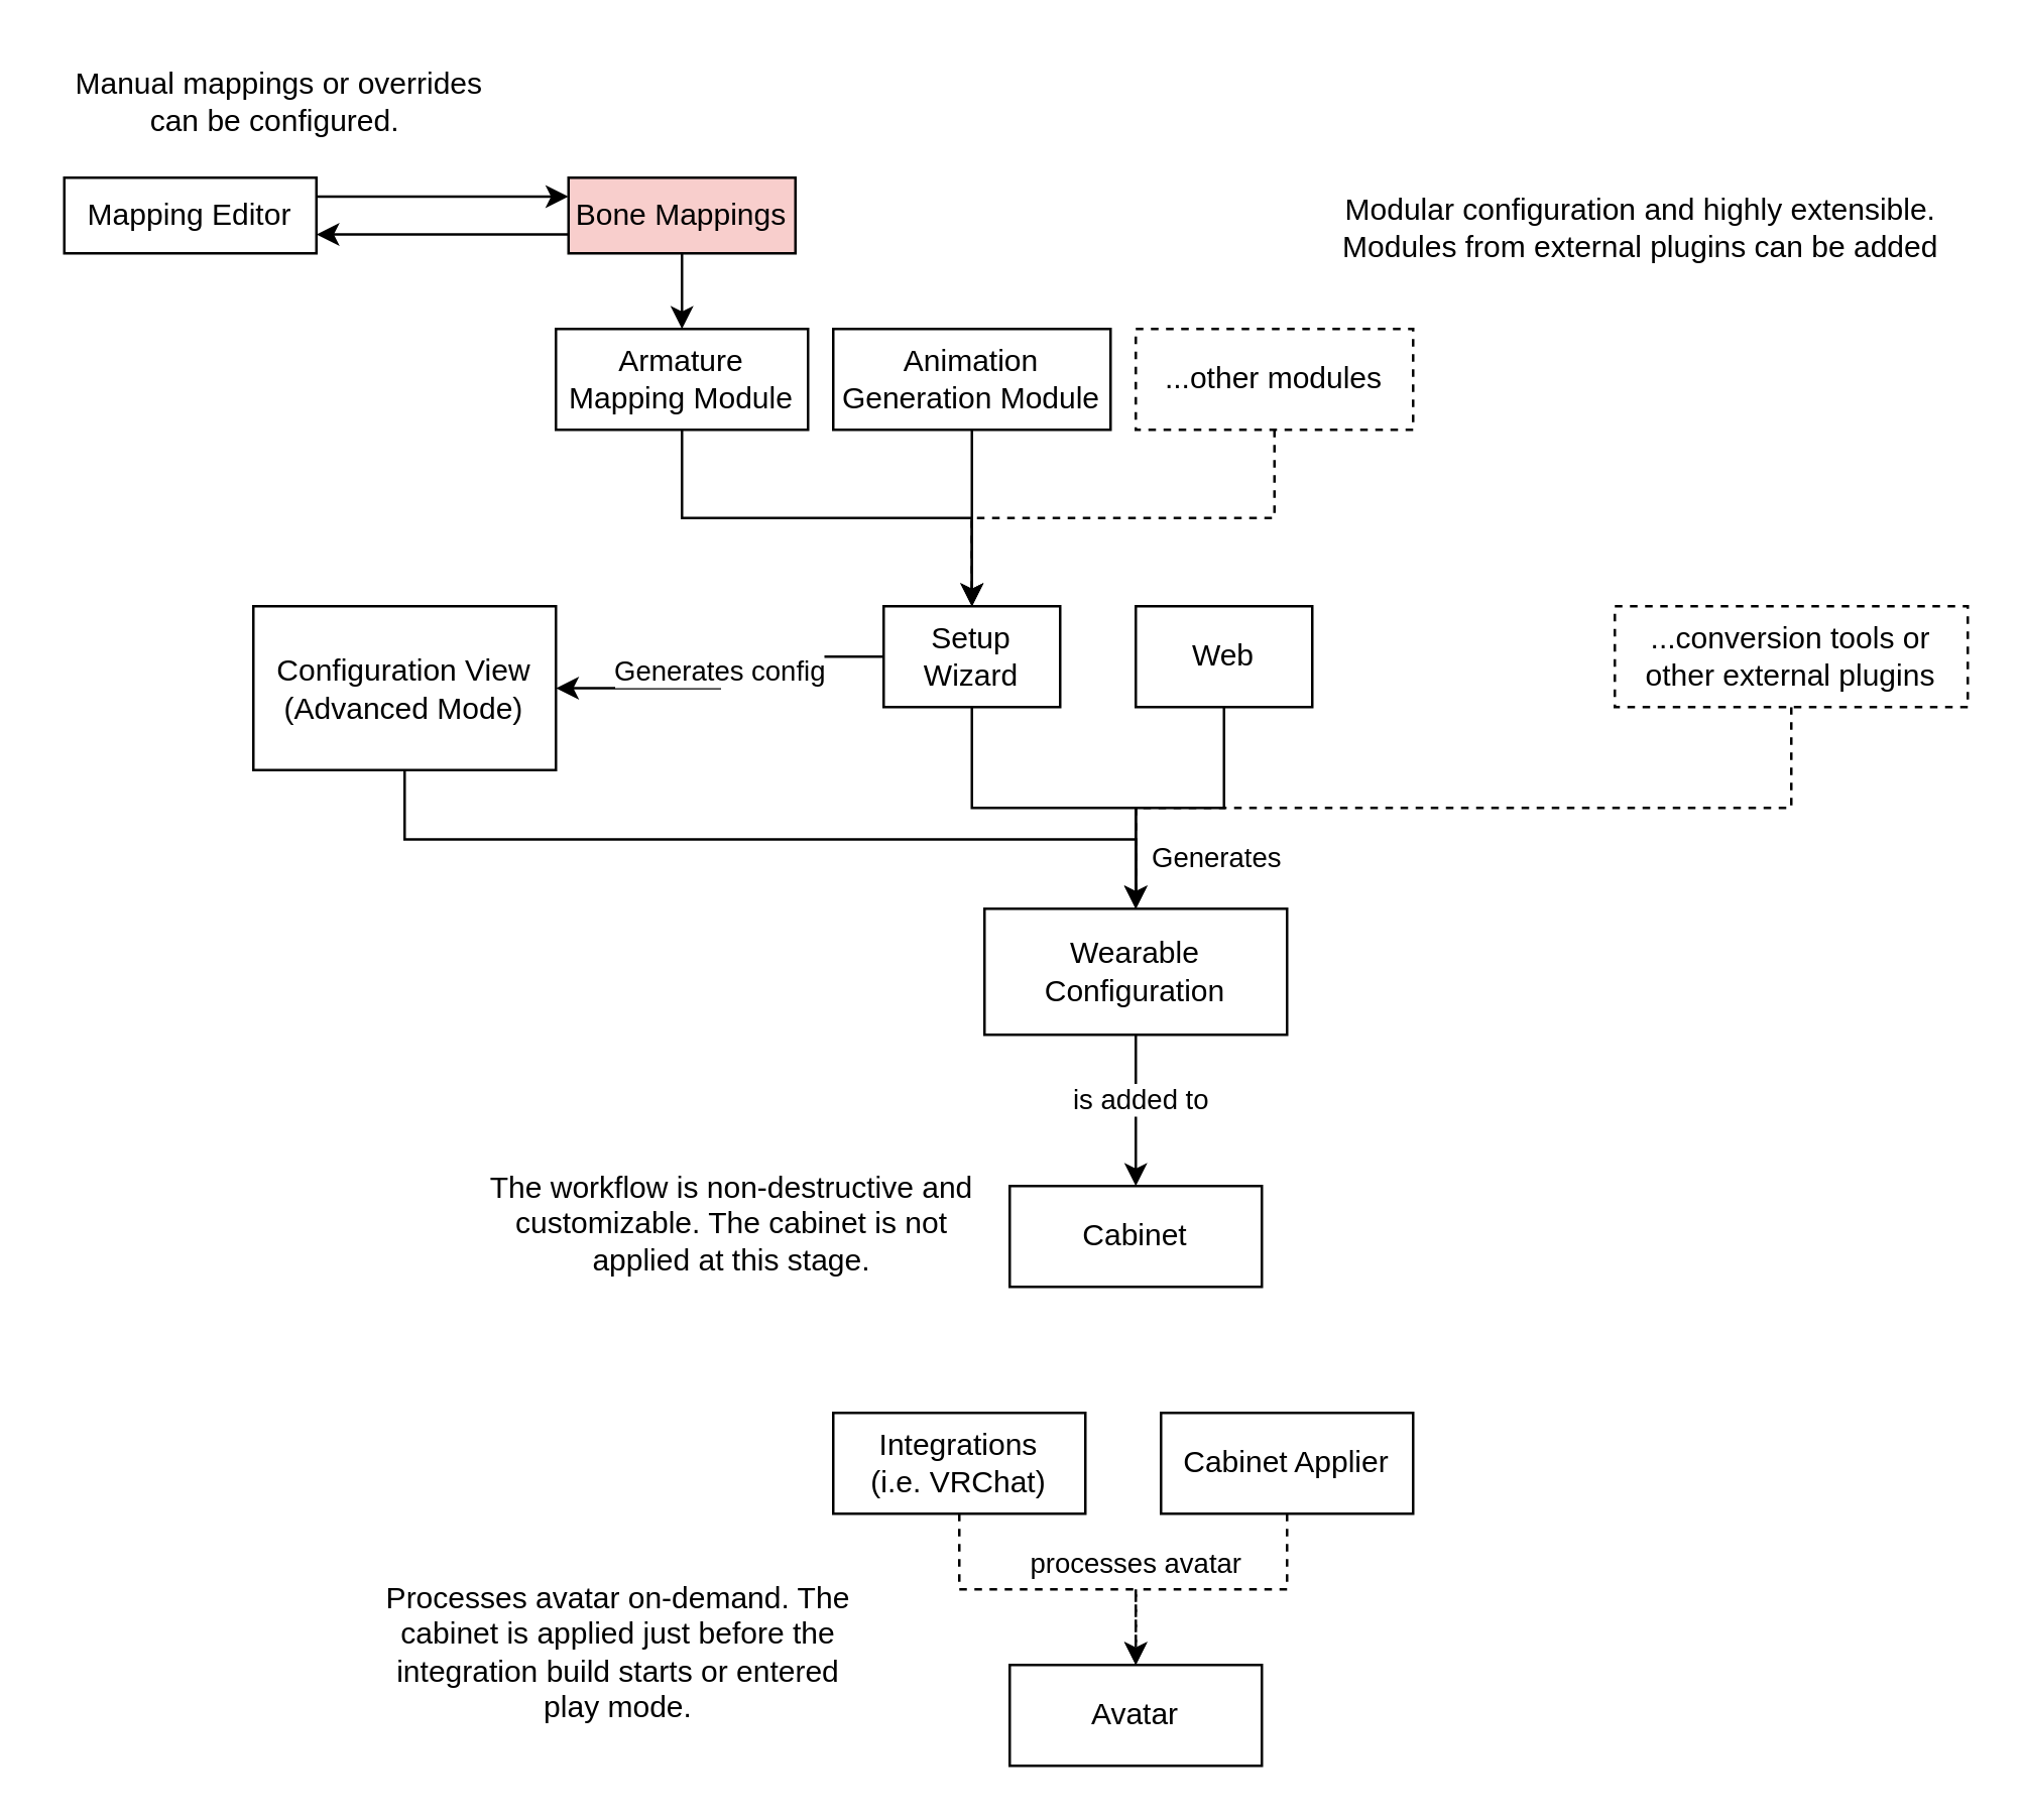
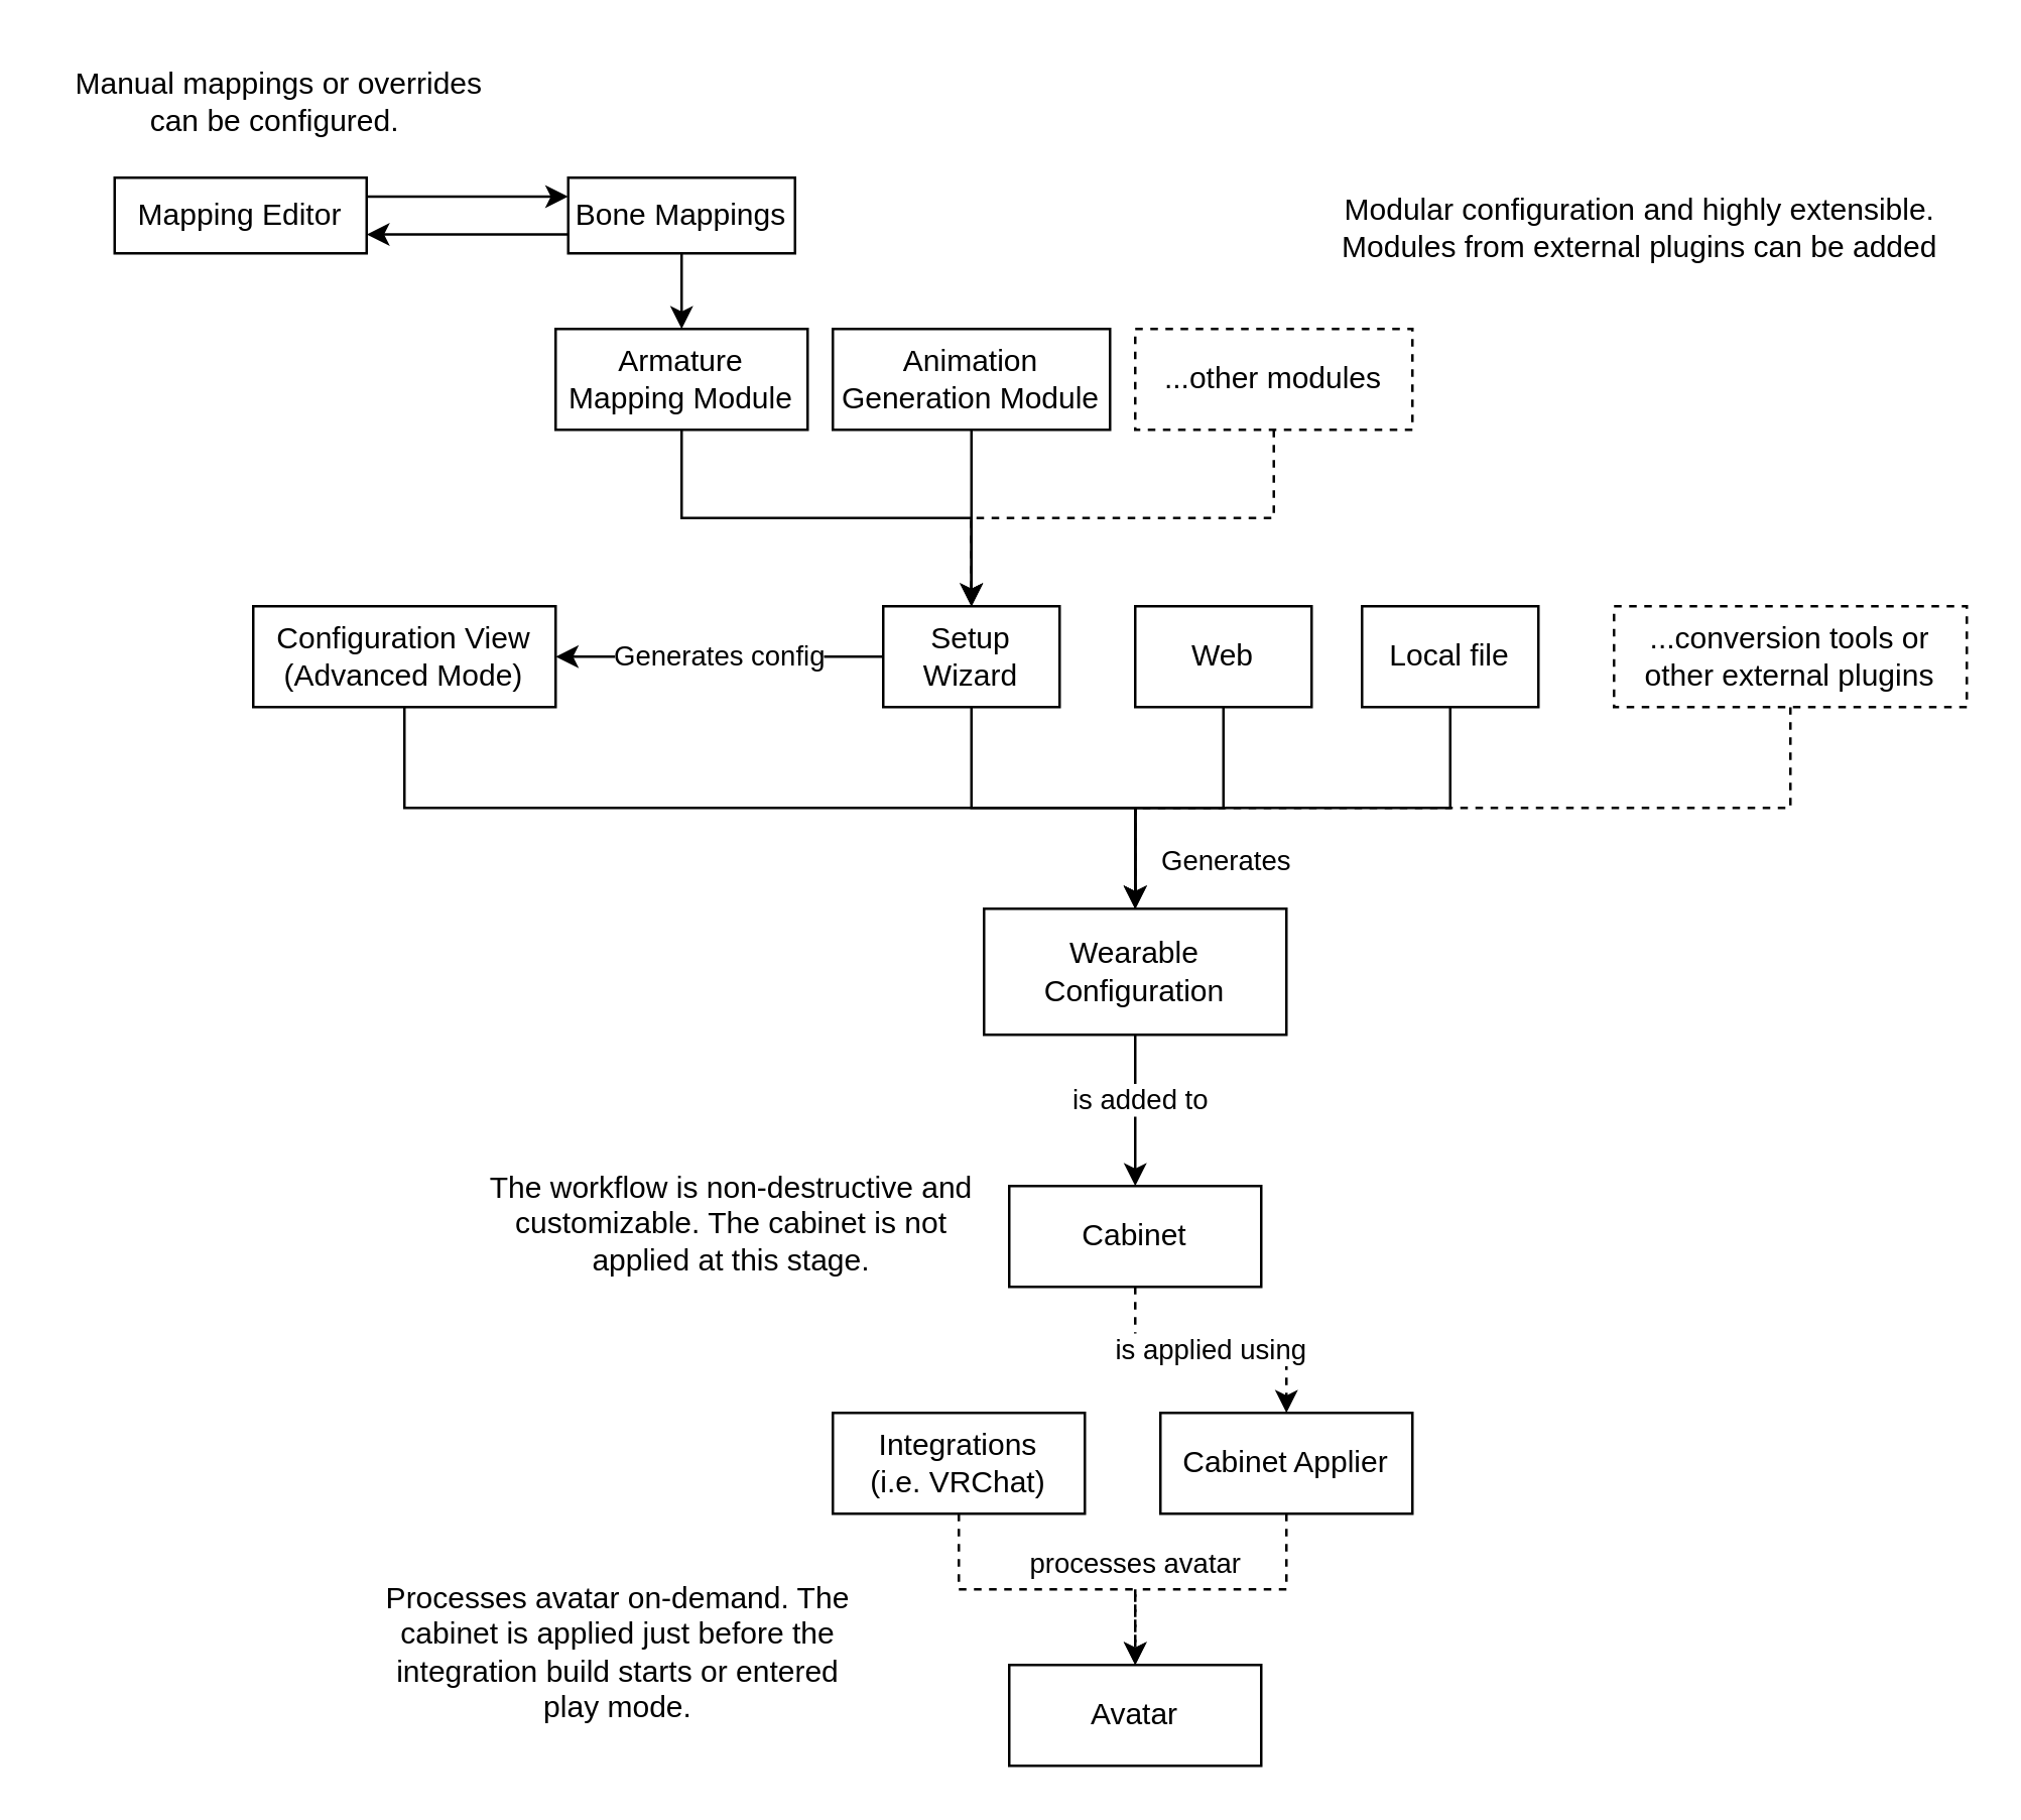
- <mxCell id="24" value="Mapping Editor" style="rounded=0;whiteSpace=wrap;html=1;" vertex="1" parent="1"><mxGeometry x="25" y="70" width="100" height="30" as="geometry" /></mxCell>
+ <mxCell id="24" value="Mapping Editor" style="rounded=0;whiteSpace=wrap;html=1;" vertex="1" parent="1"><mxGeometry x="45" y="70" width="100" height="30" as="geometry" /></mxCell>
- <mxCell id="18" value="Bone Mappings" style="rounded=0;whiteSpace=wrap;html=1;fillColor=#f8cecc;" vertex="1" parent="1"><mxGeometry x="225" y="70" width="90" height="30" as="geometry" /></mxCell>
+ <mxCell id="18" value="Bone Mappings" style="rounded=0;whiteSpace=wrap;html=1;" vertex="1" parent="1"><mxGeometry x="225" y="70" width="90" height="30" as="geometry" /></mxCell>
+ <mxCell id="20" value="Local file" style="rounded=0;whiteSpace=wrap;html=1;" vertex="1" parent="1"><mxGeometry x="540" y="240" width="70" height="40" as="geometry" /></mxCell>
- <mxCell id="15" value="Configuration View&lt;br&gt;(Advanced Mode)" style="rounded=0;whiteSpace=wrap;html=1;" vertex="1" parent="1"><mxGeometry x="100" y="240" width="120" height="65" as="geometry" /></mxCell>
+ <mxCell id="15" value="Configuration View&lt;br&gt;(Advanced Mode)" style="rounded=0;whiteSpace=wrap;html=1;" vertex="1" parent="1"><mxGeometry x="100" y="240" width="120" height="40" as="geometry" /></mxCell>
+ <mxCell id="19" style="edgeStyle=orthogonalEdgeStyle;rounded=0;orthogonalLoop=1;jettySize=auto;html=1;exitX=0.5;exitY=1;exitDx=0;exitDy=0;entryX=0.5;entryY=0;entryDx=0;entryDy=0;strokeColor=default;endArrow=classic;endFill=1;" edge="1" parent="1" source="20" target="7"><mxGeometry relative="1" as="geometry" /></mxCell>
+ <mxCell id="3" value="is applied using" style="edgeStyle=orthogonalEdgeStyle;rounded=0;orthogonalLoop=1;jettySize=auto;html=1;exitX=0.5;exitY=1;exitDx=0;exitDy=0;entryX=0.5;entryY=0;entryDx=0;entryDy=0;dashed=1;strokeColor=default;endArrow=classic;endFill=1;" edge="1" parent="1" source="4" target="34"><mxGeometry relative="1" as="geometry" /></mxCell>
